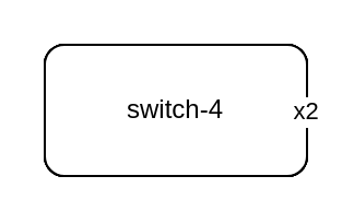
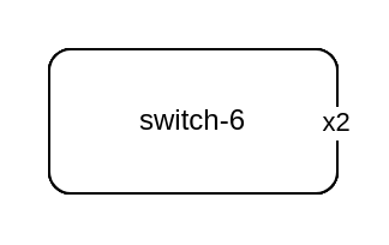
- <mxCell id="5" value="switch-4" parent="1" style="rounded=1;whiteSpace=wrap;html=1;" vertex="1"><mxGeometry as="geometry" height="60" width="120" x="20" y="20" /></mxCell>
+ <mxCell id="5" value="switch-6" parent="1" style="rounded=1;whiteSpace=wrap;html=1;" vertex="1"><mxGeometry as="geometry" height="60" width="120" x="20" y="20" /></mxCell>
